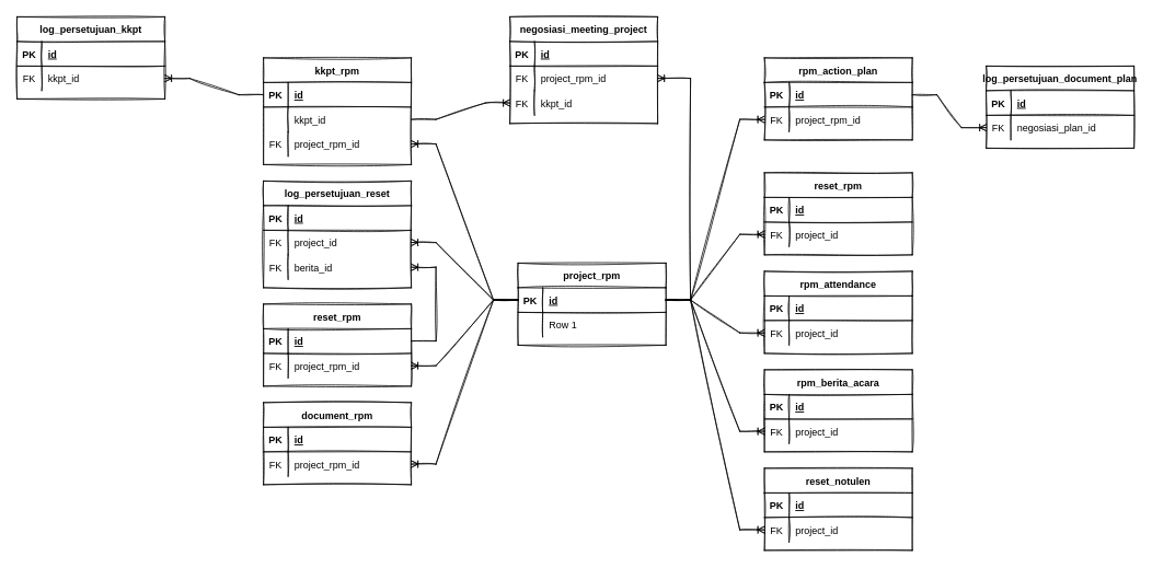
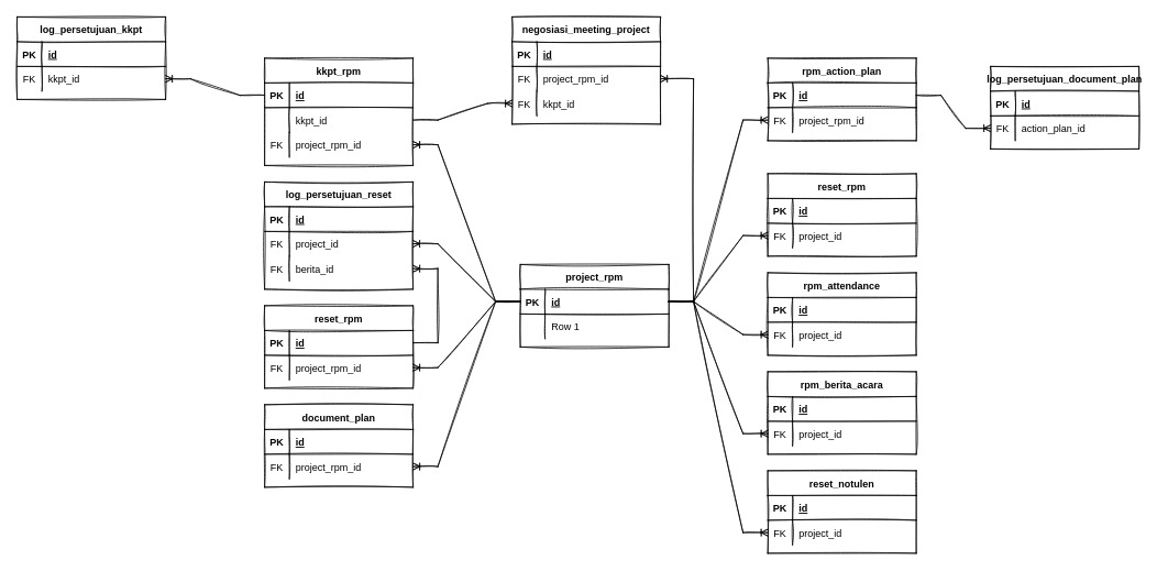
- <mxCell id="88" value="negosiasi_plan_id" style="shape=partialRectangle;connectable=0;fillColor=none;top=0;left=0;bottom=0;right=0;align=left;spacingLeft=6;overflow=hidden;sketch=1;" vertex="1" parent="86"><mxGeometry x="30" width="150" height="30" as="geometry"><mxRectangle width="150" height="30" as="alternateBounds" /></mxGeometry></mxCell>
+ <mxCell id="88" value="action_plan_id" style="shape=partialRectangle;connectable=0;fillColor=none;top=0;left=0;bottom=0;right=0;align=left;spacingLeft=6;overflow=hidden;sketch=1;" vertex="1" parent="86"><mxGeometry x="30" width="150" height="30" as="geometry"><mxRectangle width="150" height="30" as="alternateBounds" /></mxGeometry></mxCell>
- <mxCell id="108" value="document_rpm" style="shape=table;startSize=30;container=1;collapsible=1;childLayout=tableLayout;fixedRows=1;rowLines=0;fontStyle=1;align=center;resizeLast=1;sketch=1;" vertex="1" parent="1"><mxGeometry x="320" y="490" width="180" height="100" as="geometry" /></mxCell>
+ <mxCell id="108" value="document_plan" style="shape=table;startSize=30;container=1;collapsible=1;childLayout=tableLayout;fixedRows=1;rowLines=0;fontStyle=1;align=center;resizeLast=1;sketch=1;" vertex="1" parent="1"><mxGeometry x="320" y="490" width="180" height="100" as="geometry" /></mxCell>
